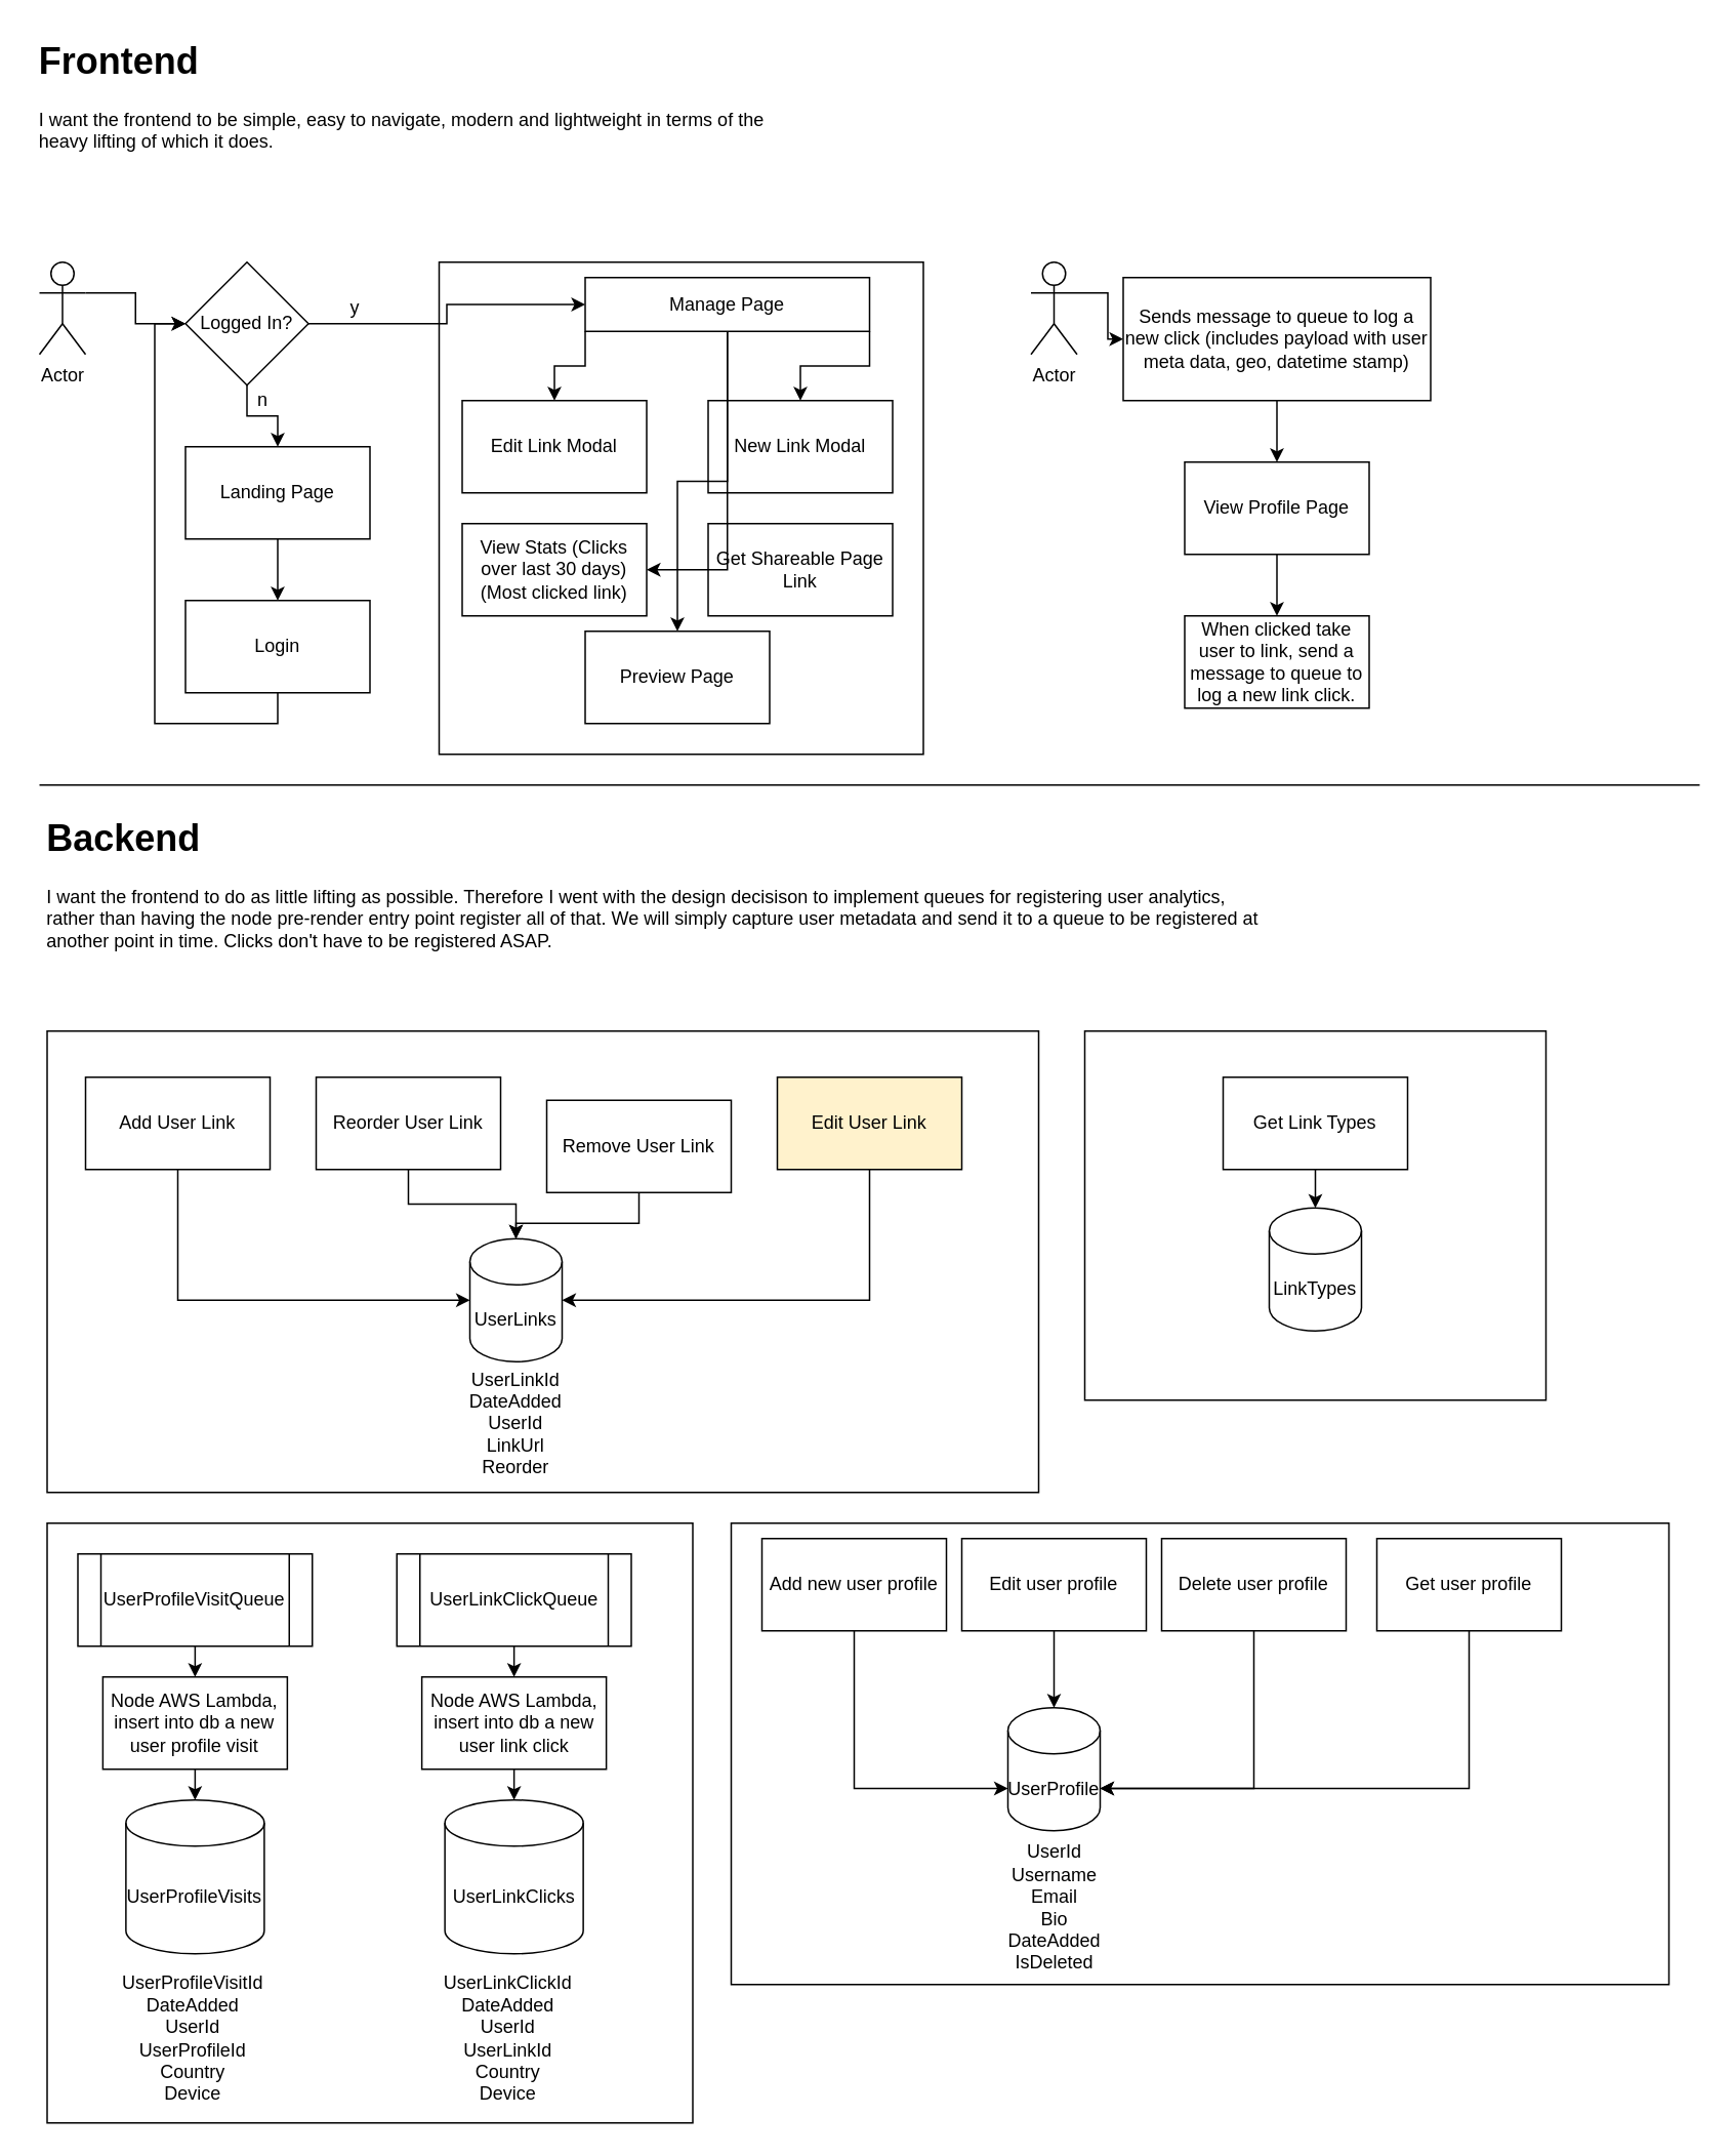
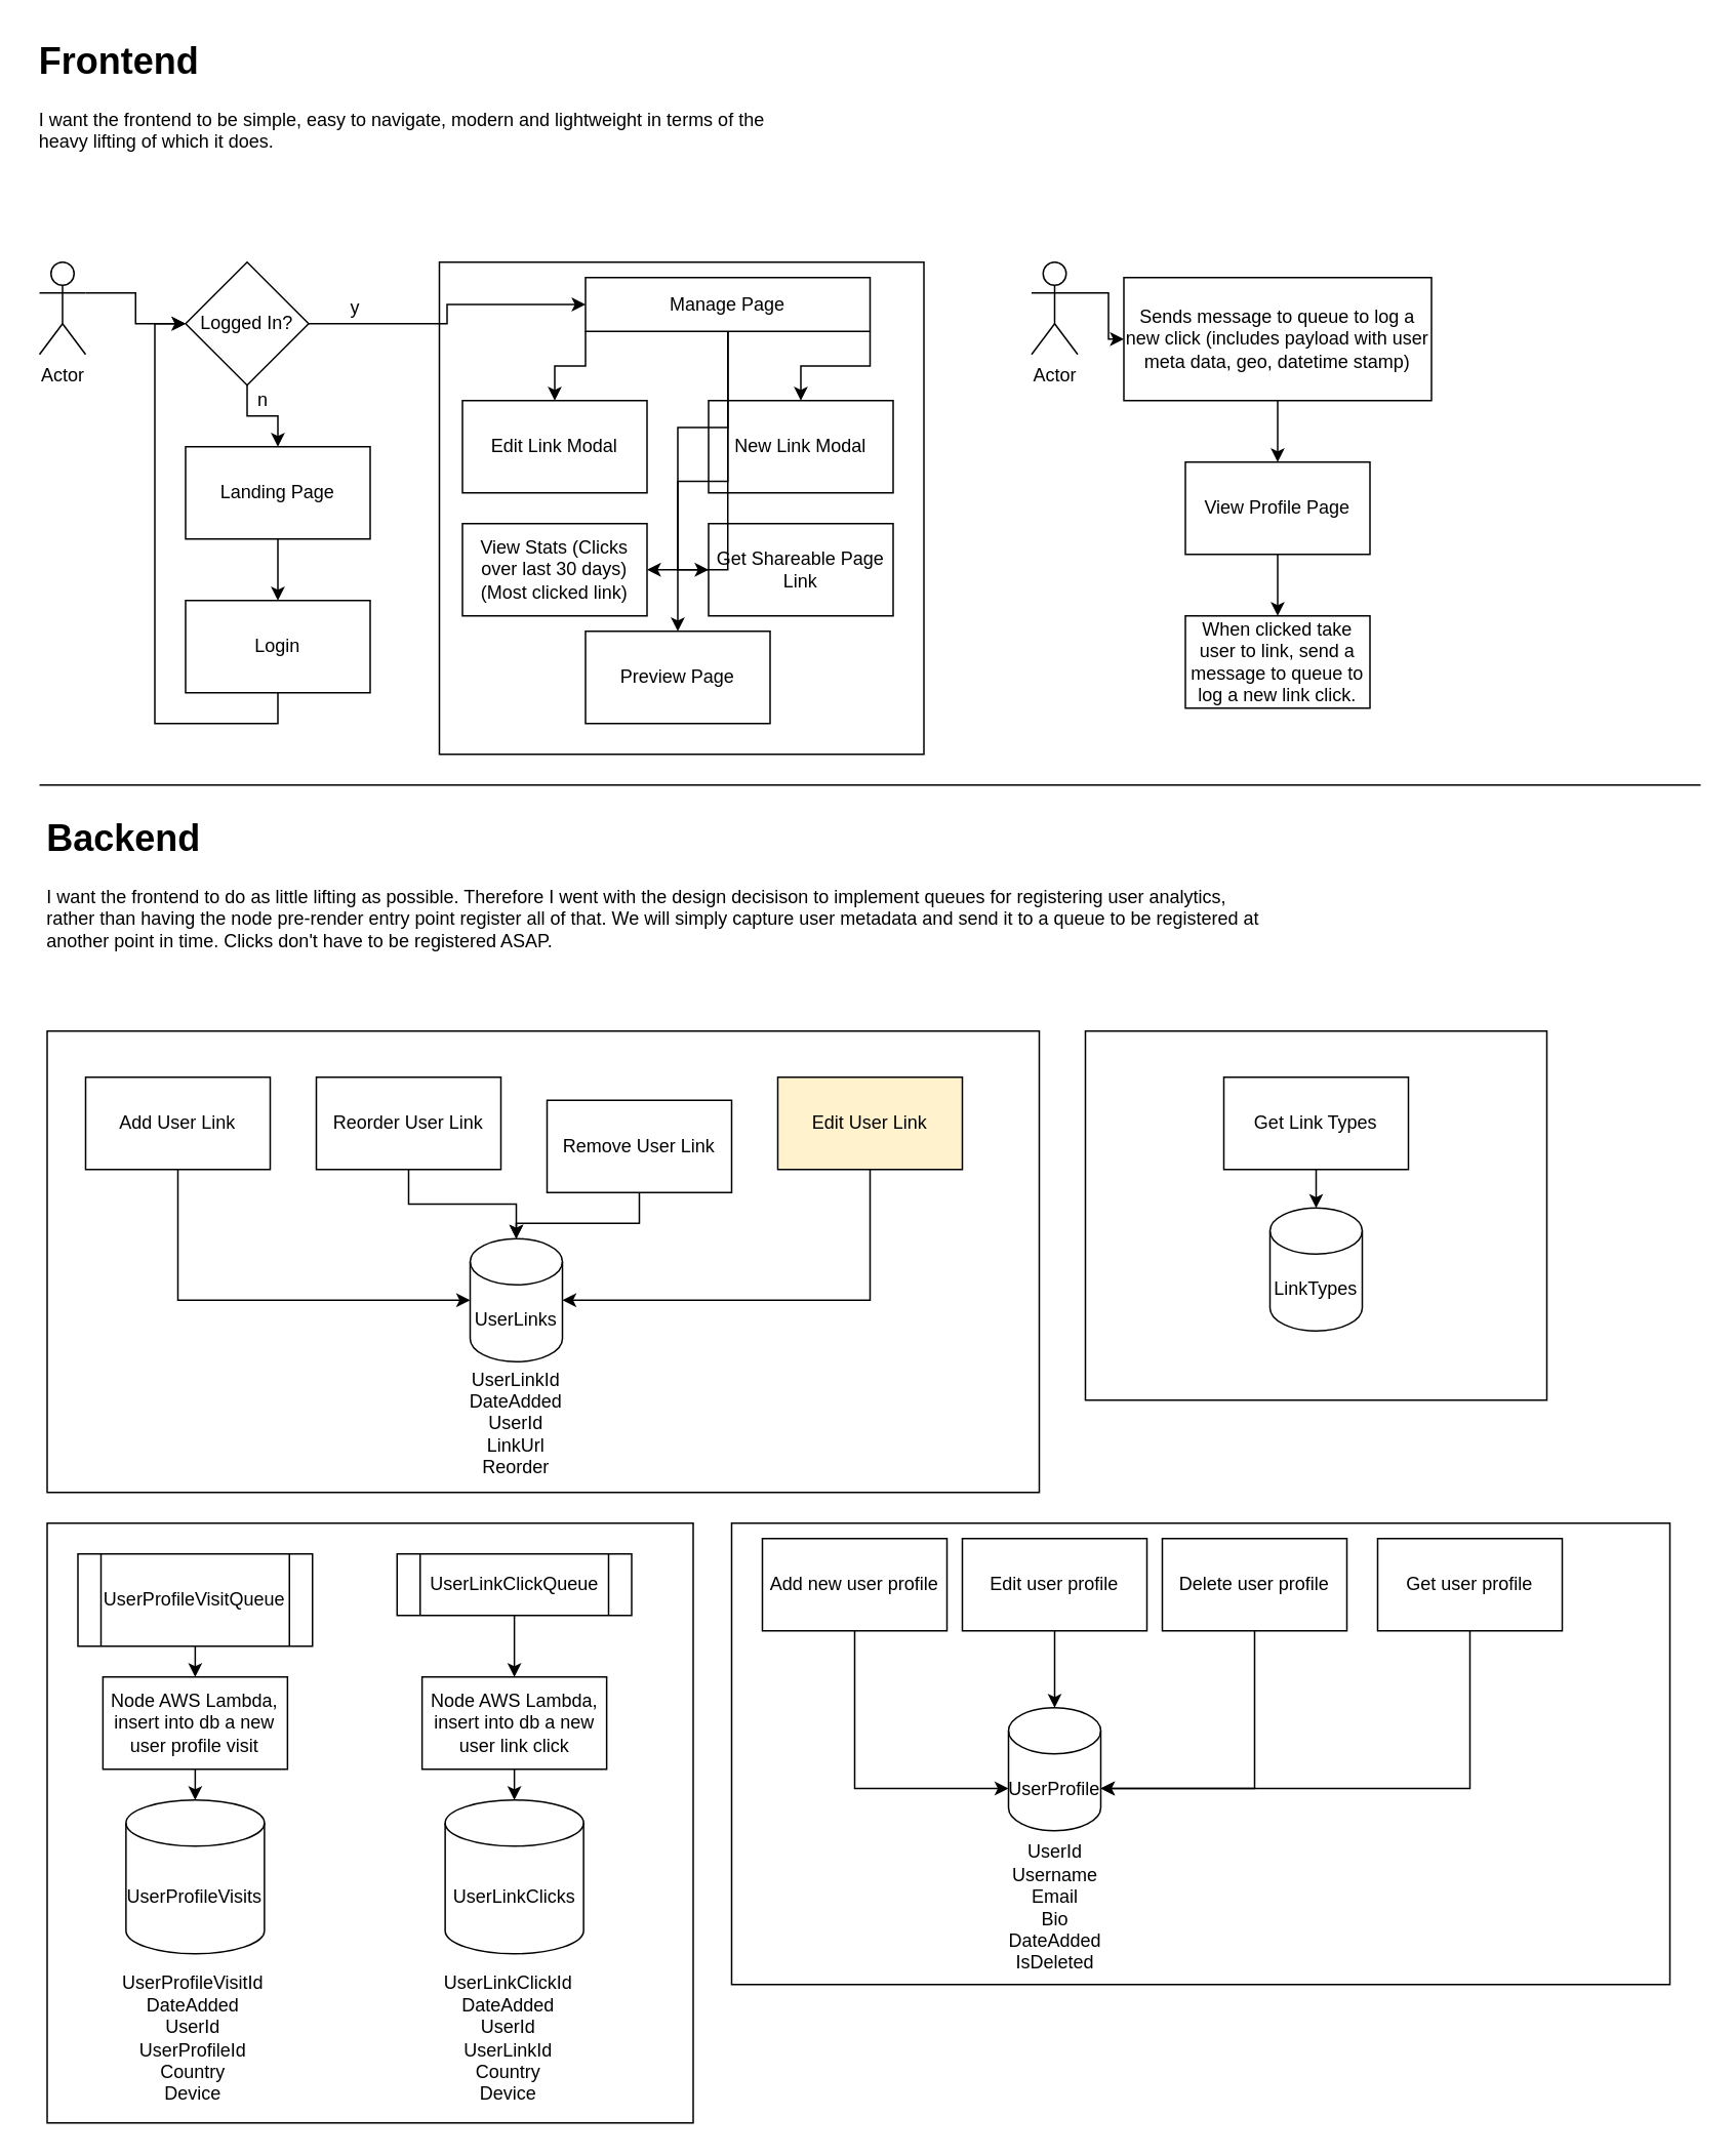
+ <mxCell id="24" style="edgeStyle=orthogonalEdgeStyle;rounded=0;orthogonalLoop=1;jettySize=auto;html=1;exitX=0.5;exitY=1;exitDx=0;exitDy=0;entryX=0;entryY=0.5;entryDx=0;entryDy=0;" edge="1" parent="1" source="27" target="38"><mxGeometry relative="1" as="geometry" /></mxCell>
- <mxCell id="53" value="UserLinkClickQueue" style="shape=process;whiteSpace=wrap;html=1;backgroundOutline=1;fillColor=none;" vertex="1" parent="1"><mxGeometry x="257.5" y="1010" width="152.5" height="60" as="geometry" /></mxCell>
+ <mxCell id="53" value="UserLinkClickQueue" style="shape=process;whiteSpace=wrap;html=1;backgroundOutline=1;fillColor=none;" vertex="1" parent="1"><mxGeometry x="257.5" y="1010" width="152.5" height="40" as="geometry" /></mxCell>
